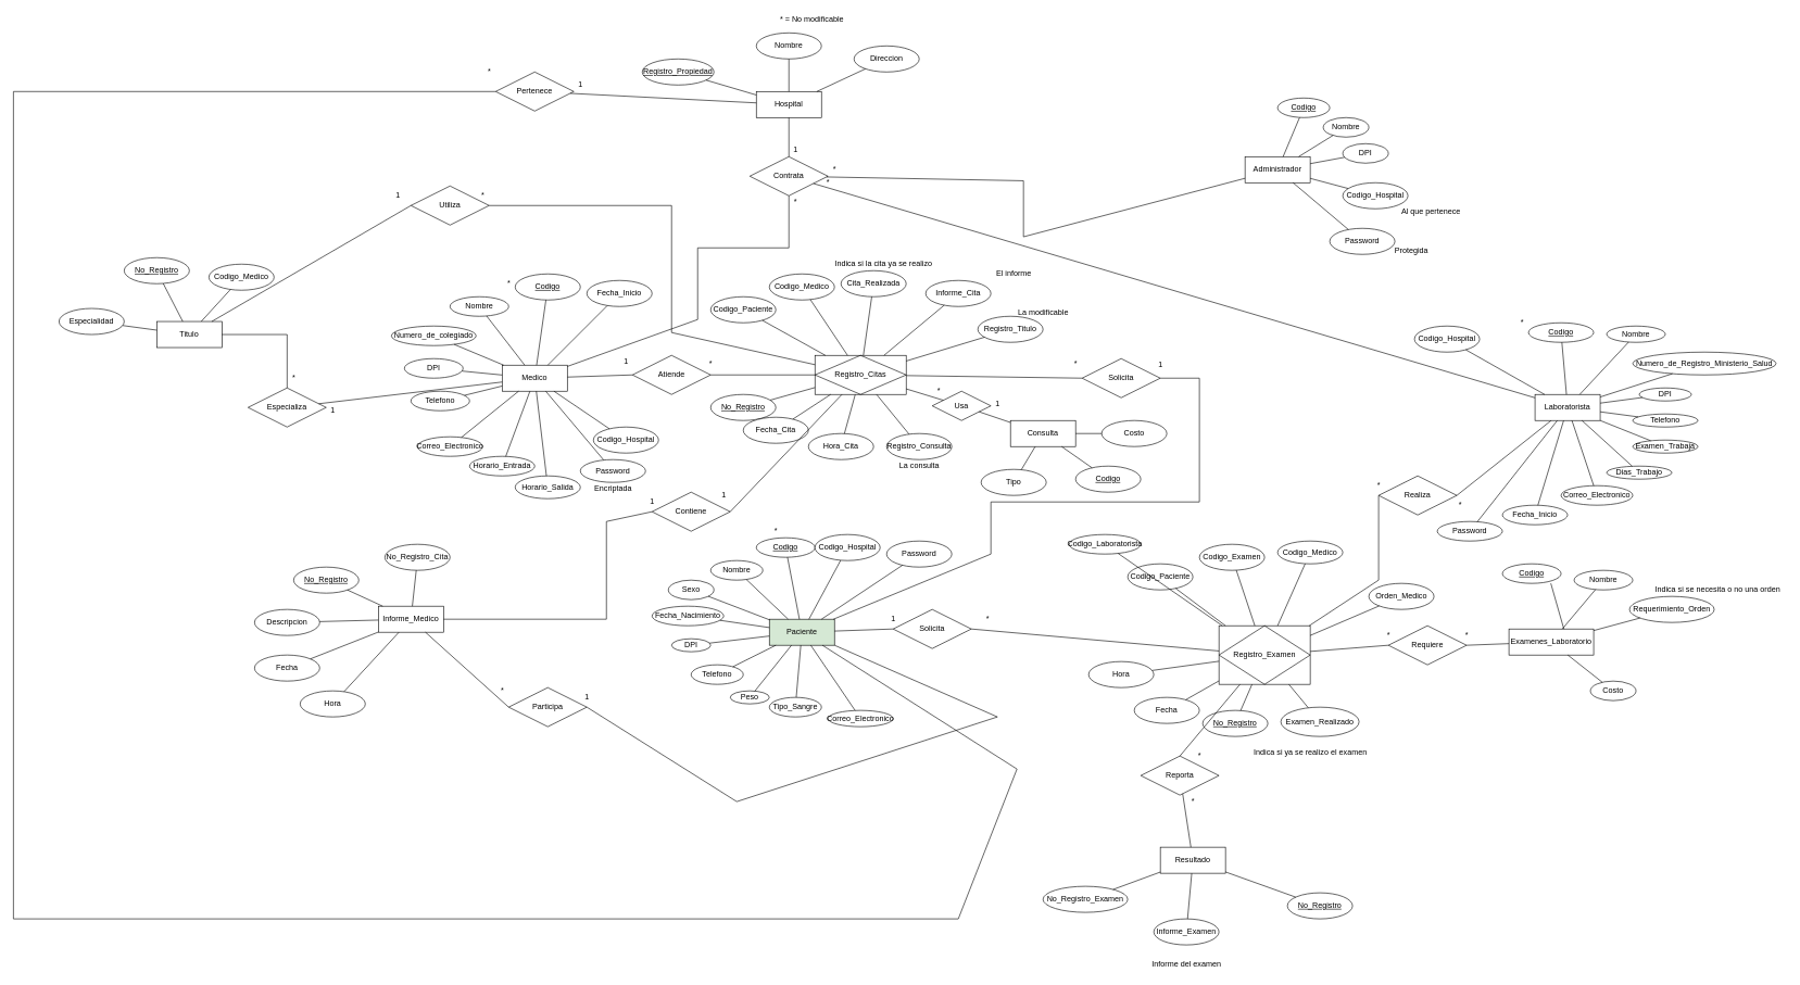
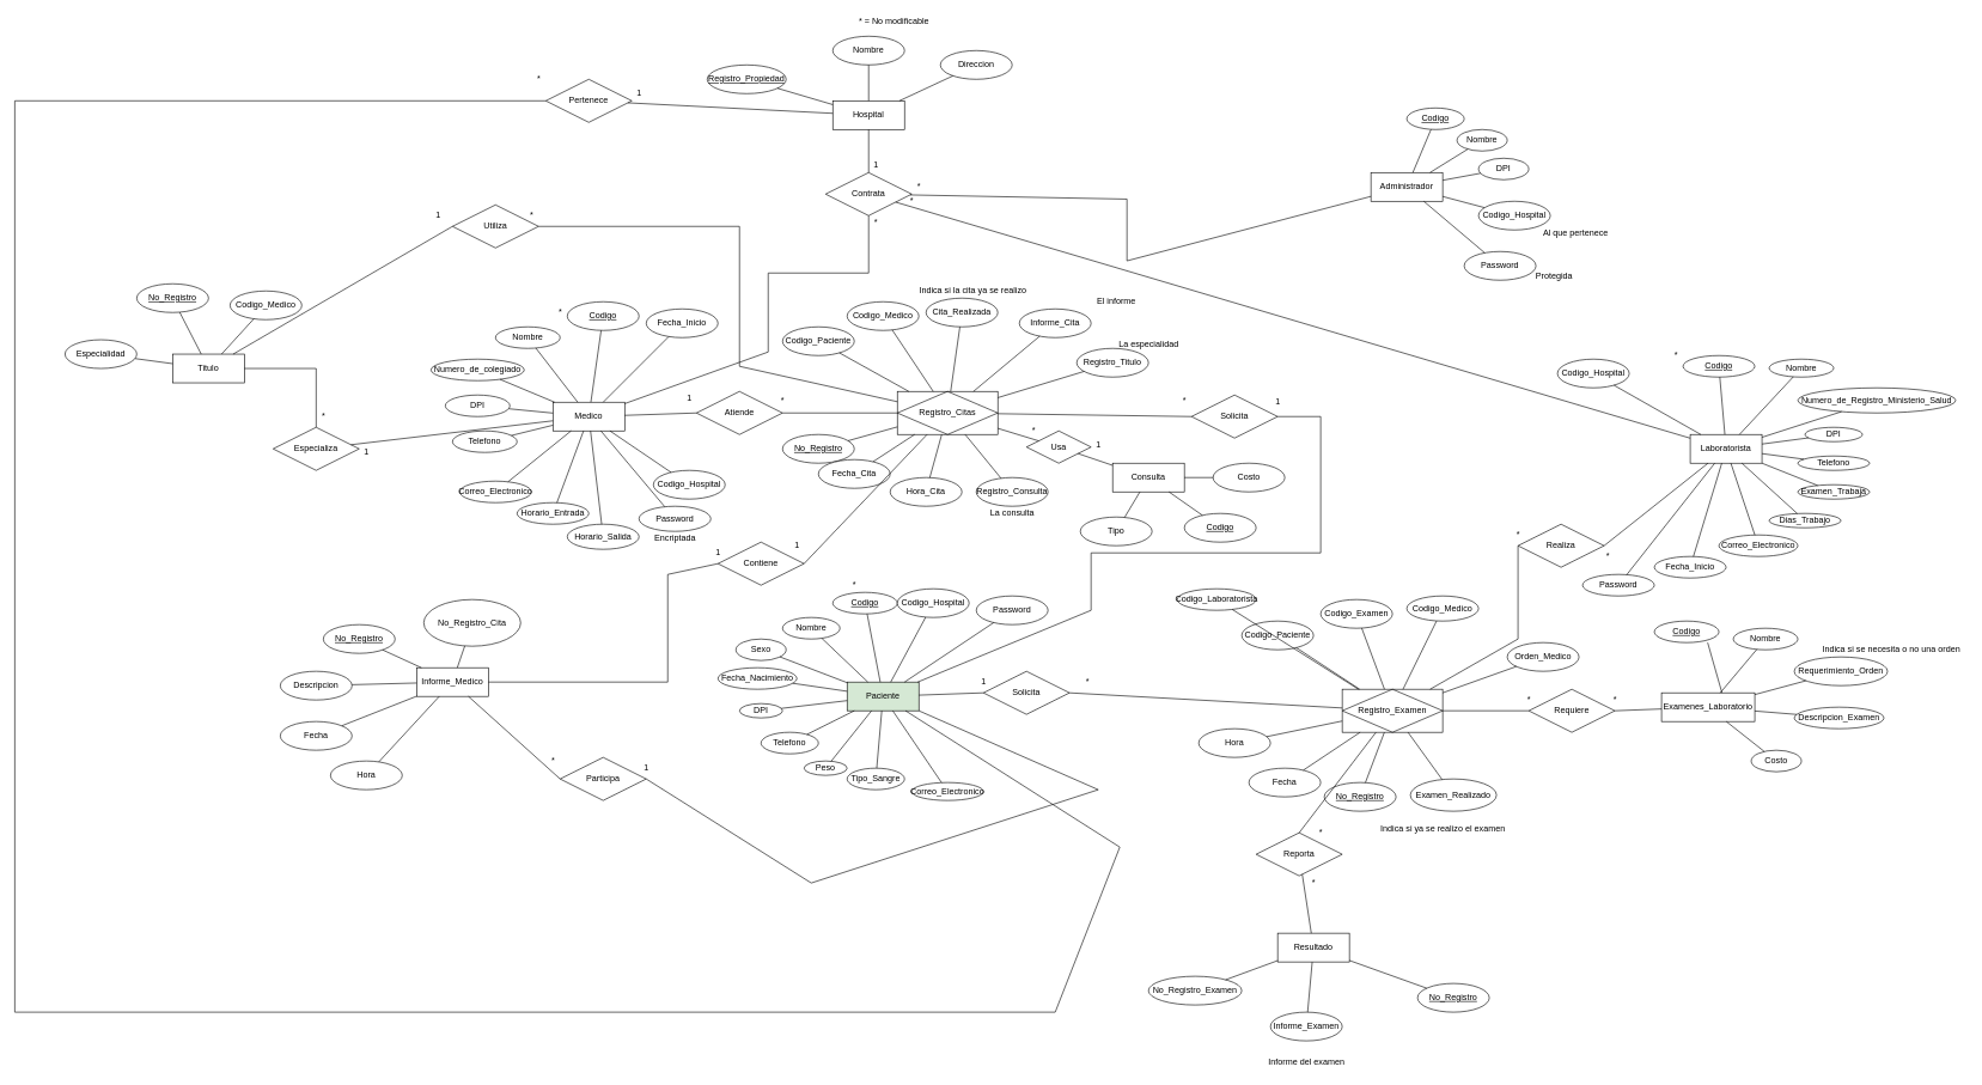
- <mxCell id="182" value="La modificable" style="text;html=1;align=center;verticalAlign=middle;resizable=0;points=[];autosize=1;" vertex="1" parent="1"><mxGeometry x="1550" y="470" width="100" height="20" as="geometry" /></mxCell>
+ <mxCell id="182" value="La especialidad" style="text;html=1;align=center;verticalAlign=middle;resizable=0;points=[];autosize=1;" vertex="1" parent="1"><mxGeometry x="1550" y="470" width="100" height="20" as="geometry" /></mxCell>
- <mxCell id="247" value="No_Registro_Cita" style="ellipse;whiteSpace=wrap;html=1;align=center;" vertex="1" parent="1"><mxGeometry x="590" y="835" width="100" height="40" as="geometry" /></mxCell>
+ <mxCell id="247" value="No_Registro_Cita" style="ellipse;whiteSpace=wrap;html=1;align=center;" vertex="1" parent="1"><mxGeometry x="590" y="835" width="135" height="65" as="geometry" /></mxCell>
+ <mxCell id="77" value="" style="endArrow=none;html=1;rounded=0;" edge="1" parent="1" source="68" target="72"><mxGeometry relative="1" as="geometry"><mxPoint x="2495" y="965" as="sourcePoint" /><mxPoint x="2655" y="965" as="targetPoint" /></mxGeometry></mxCell>
+ <mxCell id="72" value="Descripcion_Examen" style="ellipse;whiteSpace=wrap;html=1;align=center;" vertex="1" parent="1"><mxGeometry x="2500" y="985" width="125" height="30" as="geometry" /></mxCell>
- <mxCell id="79" value="Registro_Examen" style="shape=associativeEntity;whiteSpace=wrap;html=1;align=center;" vertex="1" parent="1"><mxGeometry x="1870" y="960" width="140" height="90" as="geometry" /></mxCell>
+ <mxCell id="79" value="Registro_Examen" style="shape=associativeEntity;whiteSpace=wrap;html=1;align=center;" vertex="1" parent="1"><mxGeometry x="1870" y="960" width="140" height="60" as="geometry" /></mxCell>
